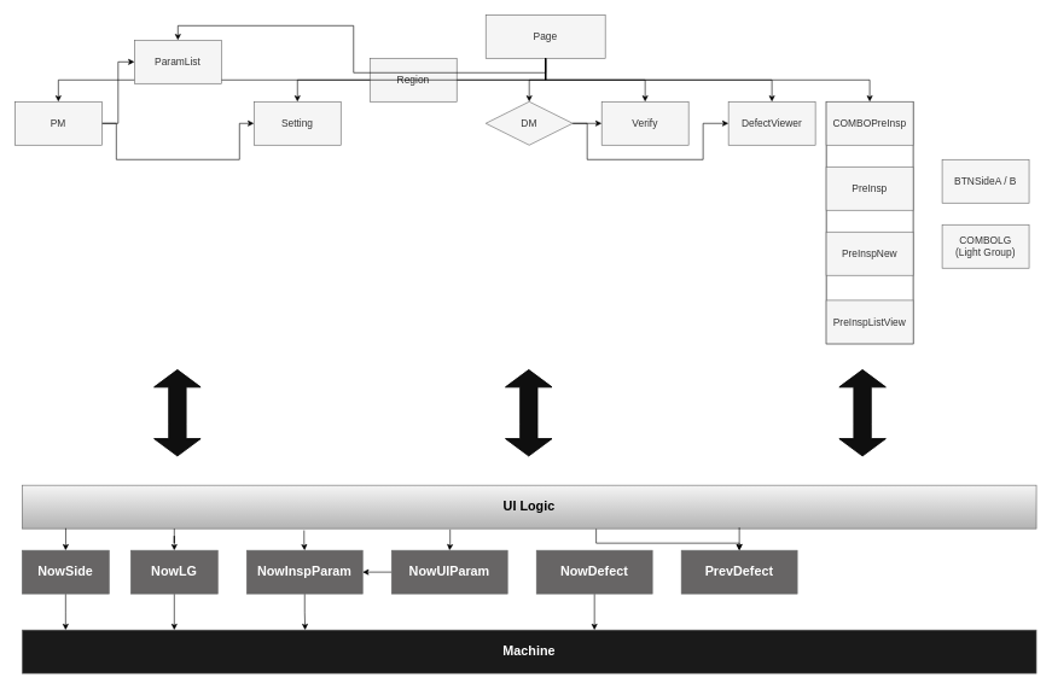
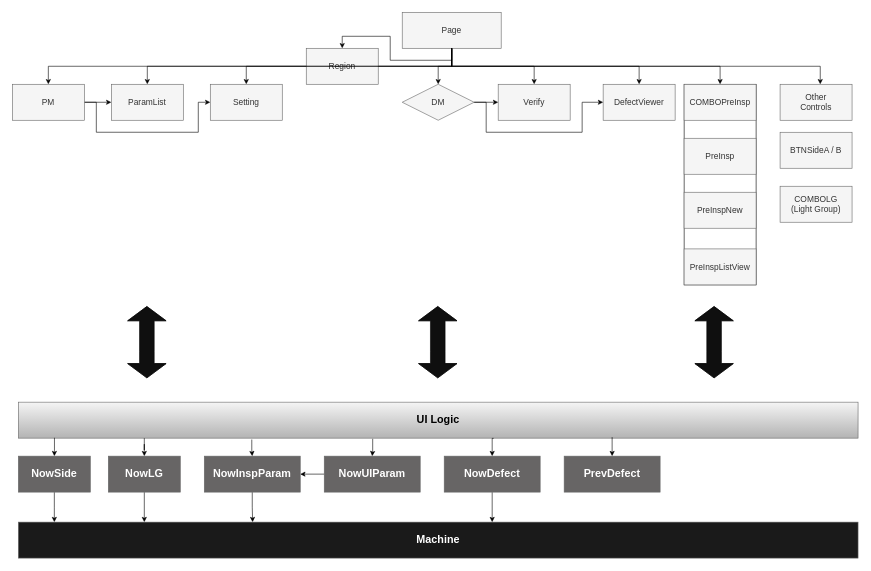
+ <mxCell id="13" style="edgeStyle=orthogonalEdgeStyle;rounded=0;orthogonalLoop=1;jettySize=auto;html=1;exitX=0.5;exitY=1;exitDx=0;exitDy=0;entryX=0.5;entryY=0;entryDx=0;entryDy=0;" edge="1" parent="1" source="3" target="8"><mxGeometry relative="1" as="geometry" /></mxCell>
- <mxCell id="7" value="ParamList" style="rounded=0;whiteSpace=wrap;html=1;strokeColor=#666666;fontFamily=Helvetica;fontSize=14;fontColor=#333333;fillColor=#f5f5f5;" parent="1" vertex="1"><mxGeometry x="185" y="55" width="120" height="60" as="geometry" /></mxCell>
+ <mxCell id="7" value="ParamList" style="rounded=0;whiteSpace=wrap;html=1;strokeColor=#666666;fontFamily=Helvetica;fontSize=14;fontColor=#333333;fillColor=#f5f5f5;" parent="1" vertex="1"><mxGeometry x="185" y="140" width="120" height="60" as="geometry" /></mxCell>
+ <mxCell id="26" style="edgeStyle=orthogonalEdgeStyle;rounded=0;orthogonalLoop=1;jettySize=auto;html=1;exitX=0.5;exitY=1;exitDx=0;exitDy=0;entryX=0.558;entryY=0;entryDx=0;entryDy=0;entryPerimeter=0;" edge="1" parent="1" source="3" target="15"><mxGeometry relative="1" as="geometry" /></mxCell>
+ <mxCell id="15" value="Other&lt;br&gt;Controls" style="rounded=0;whiteSpace=wrap;html=1;strokeColor=#666666;fontFamily=Helvetica;fontSize=14;fontColor=#333333;fillColor=#f5f5f5;" vertex="1" parent="1"><mxGeometry x="1300" y="140" width="120" height="60" as="geometry" /></mxCell>
- <mxCell id="48" style="edgeStyle=orthogonalEdgeStyle;rounded=0;orthogonalLoop=1;jettySize=auto;html=1;exitX=0.566;exitY=1.006;exitDx=0;exitDy=0;fontSize=18;fontColor=#FFFFFF;startArrow=none;startFill=0;fillColor=#0f0f0f;exitPerimeter=0;" edge="1" parent="1" source="31" target="52"><mxGeometry relative="1" as="geometry" /></mxCell>
+ <mxCell id="48" style="edgeStyle=orthogonalEdgeStyle;rounded=0;orthogonalLoop=1;jettySize=auto;html=1;exitX=0.566;exitY=1.006;exitDx=0;exitDy=0;entryX=0.5;entryY=0;entryDx=0;entryDy=0;fontSize=18;fontColor=#FFFFFF;startArrow=none;startFill=0;fillColor=#0f0f0f;exitPerimeter=0;" edge="1" parent="1" source="31" target="50"><mxGeometry relative="1" as="geometry" /></mxCell>
